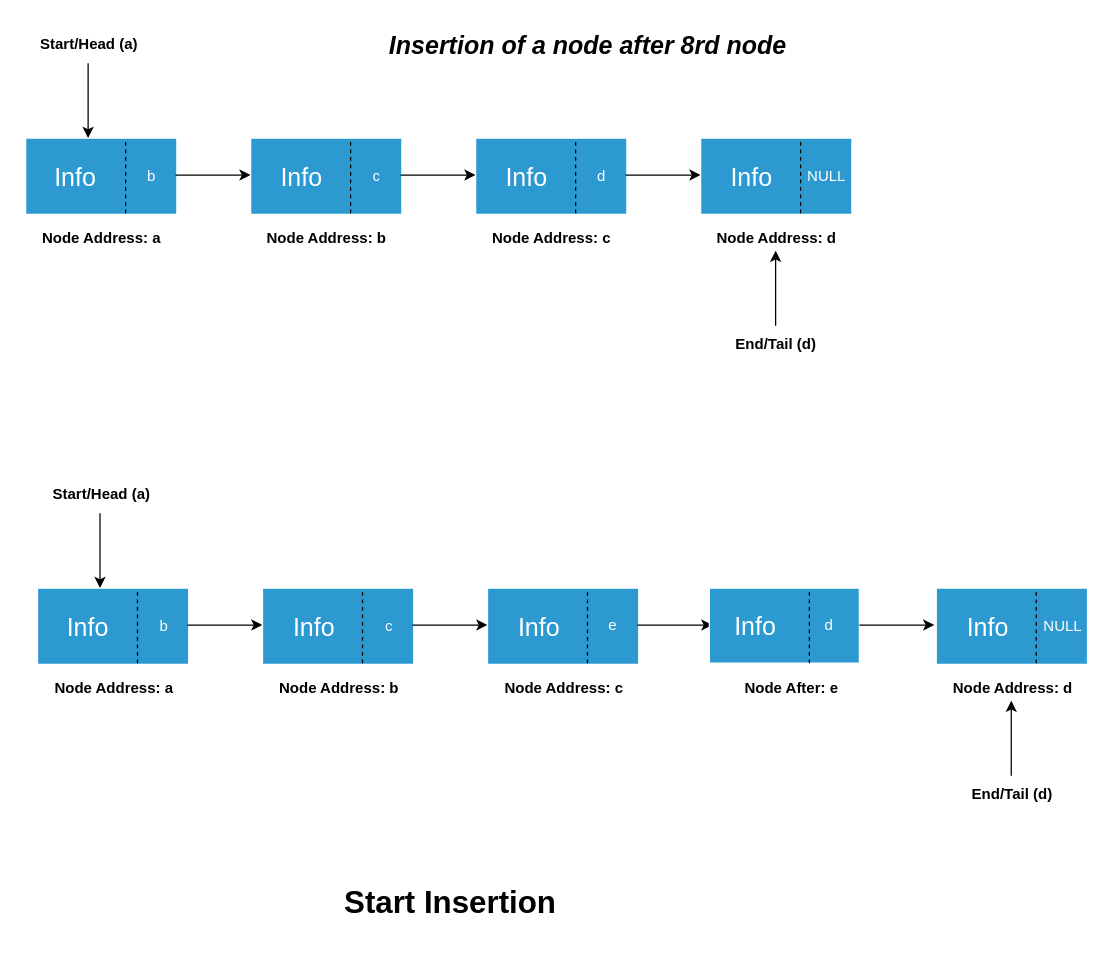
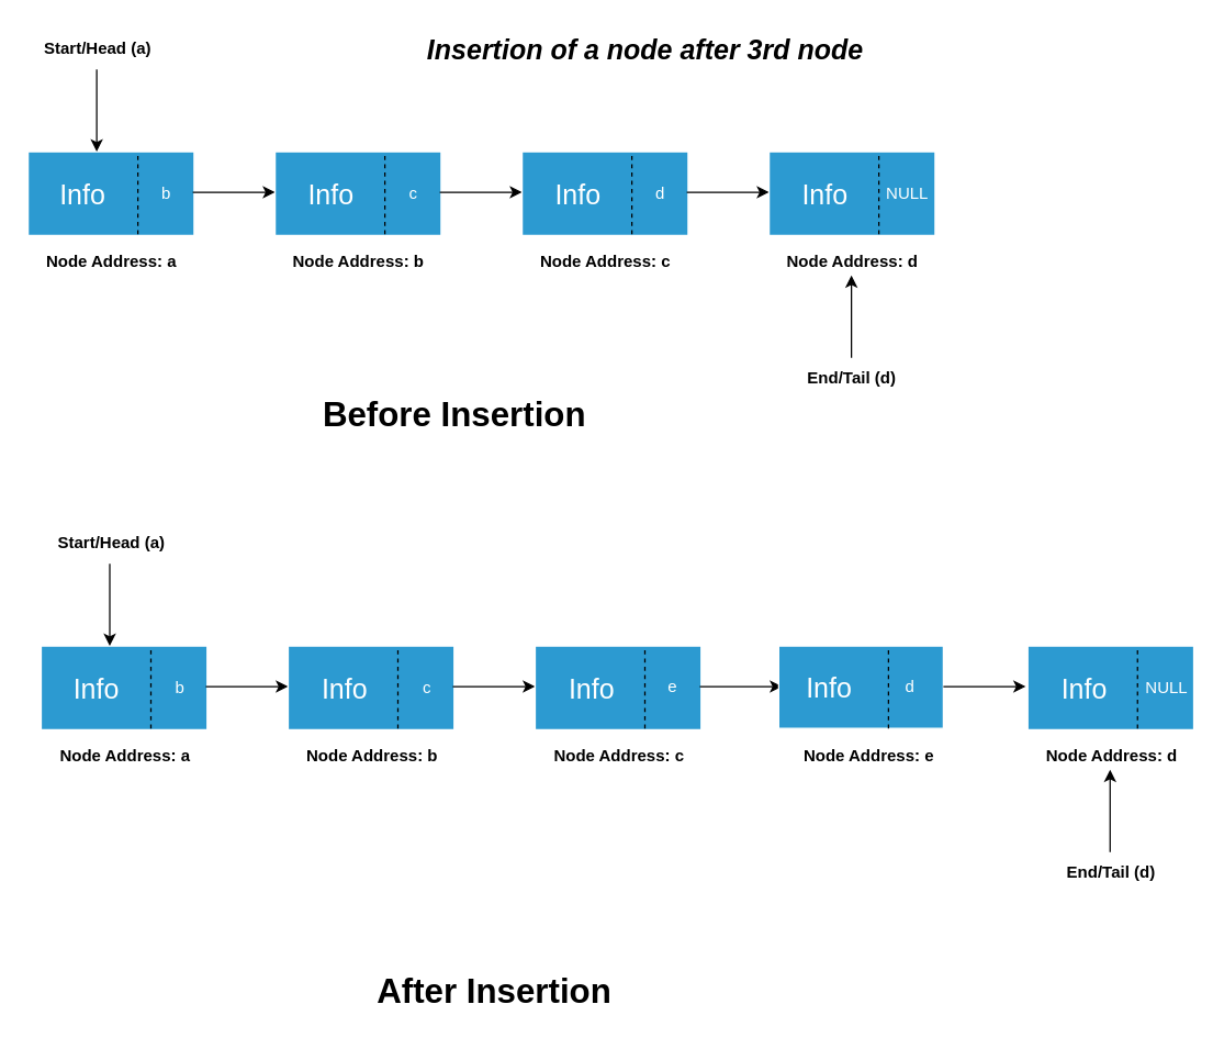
- <mxCell id="64" value="Insertion of a node after 8rd node" style="text;html=1;strokeColor=none;fillColor=none;align=center;verticalAlign=middle;whiteSpace=wrap;rounded=0;fontColor=#000000;fontSize=20;fontStyle=3" vertex="1" parent="1"><mxGeometry x="184.5" width="570" height="30" as="geometry" y="20" /></mxCell>
+ <mxCell id="64" value="Insertion of a node after 3rd node" style="text;html=1;strokeColor=none;fillColor=none;align=center;verticalAlign=middle;whiteSpace=wrap;rounded=0;fontColor=#000000;fontSize=20;fontStyle=3" vertex="1" parent="1"><mxGeometry x="184.5" width="570" height="30" as="geometry" y="20" /></mxCell>
+ <mxCell id="55" value="Before Insertion" style="text;html=1;strokeColor=none;fillColor=none;align=center;verticalAlign=middle;whiteSpace=wrap;rounded=0;fontSize=25;fontStyle=1" vertex="1" parent="1"><mxGeometry x="221" y="270" width="220" height="60" as="geometry" /></mxCell>
- <mxCell id="63" value="Node After: e" style="text;html=1;strokeColor=none;fillColor=none;align=center;verticalAlign=middle;whiteSpace=wrap;rounded=0;fontStyle=1;fontColor=#000000;" vertex="1" parent="1"><mxGeometry x="578" y="540" width="110" height="20" as="geometry" /></mxCell>
+ <mxCell id="63" value="Node Address: e" style="text;html=1;strokeColor=none;fillColor=none;align=center;verticalAlign=middle;whiteSpace=wrap;rounded=0;fontStyle=1;fontColor=#000000;" vertex="1" parent="1"><mxGeometry x="578" y="540" width="110" height="20" as="geometry" /></mxCell>
- <mxCell id="56" value="Start Insertion" style="text;html=1;strokeColor=none;fillColor=none;align=center;verticalAlign=middle;whiteSpace=wrap;rounded=0;fontSize=25;fontStyle=1" vertex="1" parent="1"><mxGeometry x="250" y="690" width="220" height="60" as="geometry" /></mxCell>
+ <mxCell id="56" value="After Insertion" style="text;html=1;strokeColor=none;fillColor=none;align=center;verticalAlign=middle;whiteSpace=wrap;rounded=0;fontSize=25;fontStyle=1" vertex="1" parent="1"><mxGeometry x="250" y="690" width="220" height="60" as="geometry" /></mxCell>
